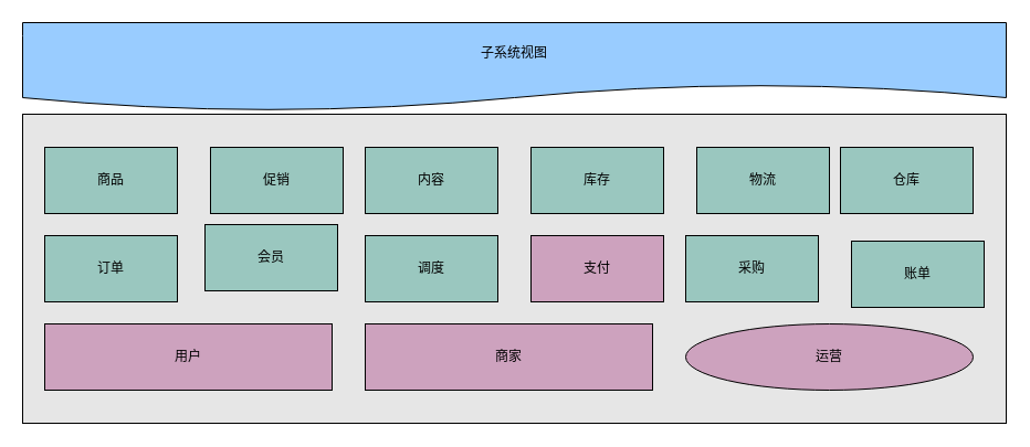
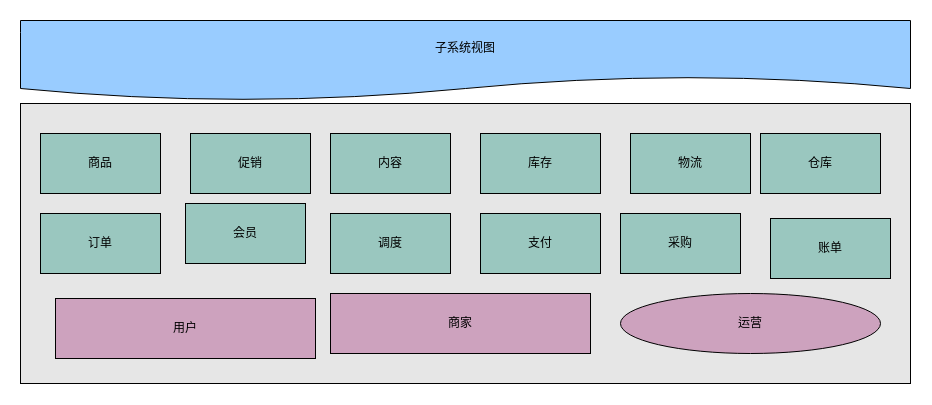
- <mxCell id="16" value="支付" style="rounded=0;whiteSpace=wrap;html=1;fillColor=#cda2be;" vertex="1" parent="4"><mxGeometry x="460" y="110" width="120" height="60" as="geometry" /></mxCell>
+ <mxCell id="16" value="支付" style="rounded=0;whiteSpace=wrap;html=1;fillColor=#9AC7BF;" vertex="1" parent="4"><mxGeometry x="460" y="110" width="120" height="60" as="geometry" /></mxCell>
- <mxCell id="18" value="用户" style="rounded=0;whiteSpace=wrap;html=1;fillColor=#CDA2BE;" vertex="1" parent="4"><mxGeometry x="20" y="190" width="260" height="60" as="geometry" /></mxCell>
+ <mxCell id="18" value="用户" style="rounded=0;whiteSpace=wrap;html=1;fillColor=#CDA2BE;" vertex="1" parent="4"><mxGeometry x="35" y="195" width="260" height="60" as="geometry" /></mxCell>
